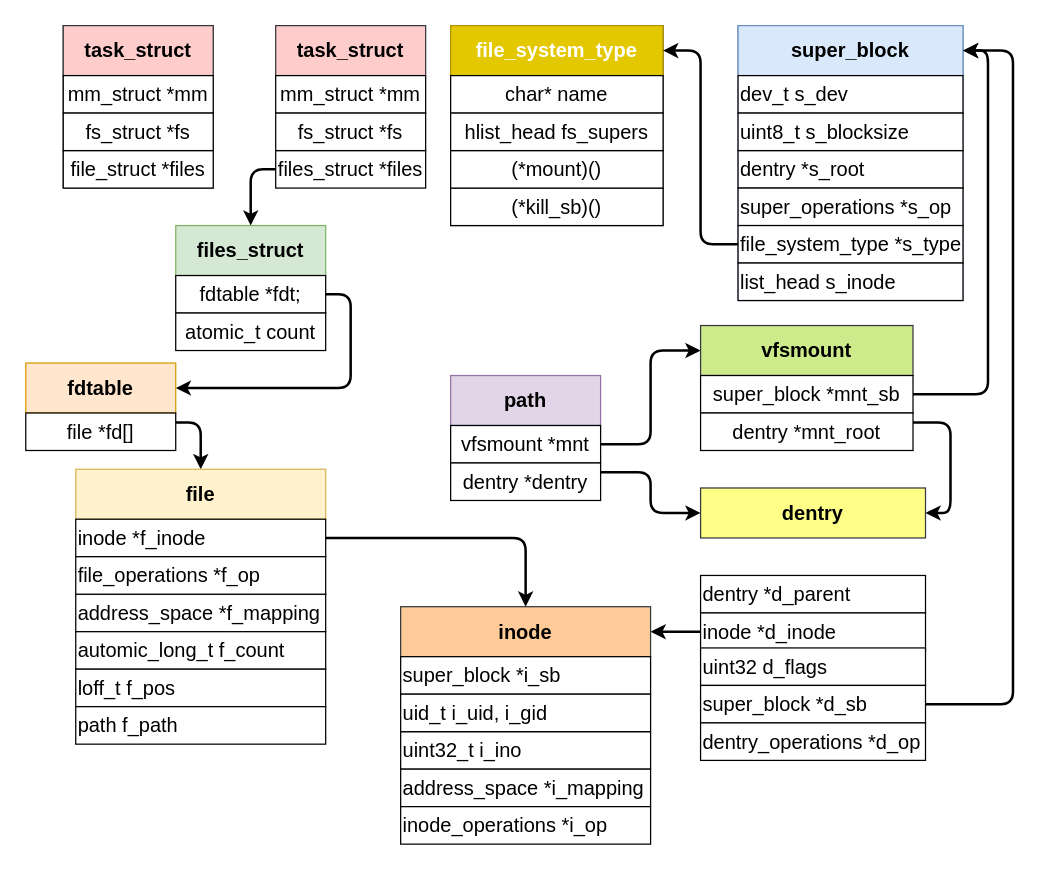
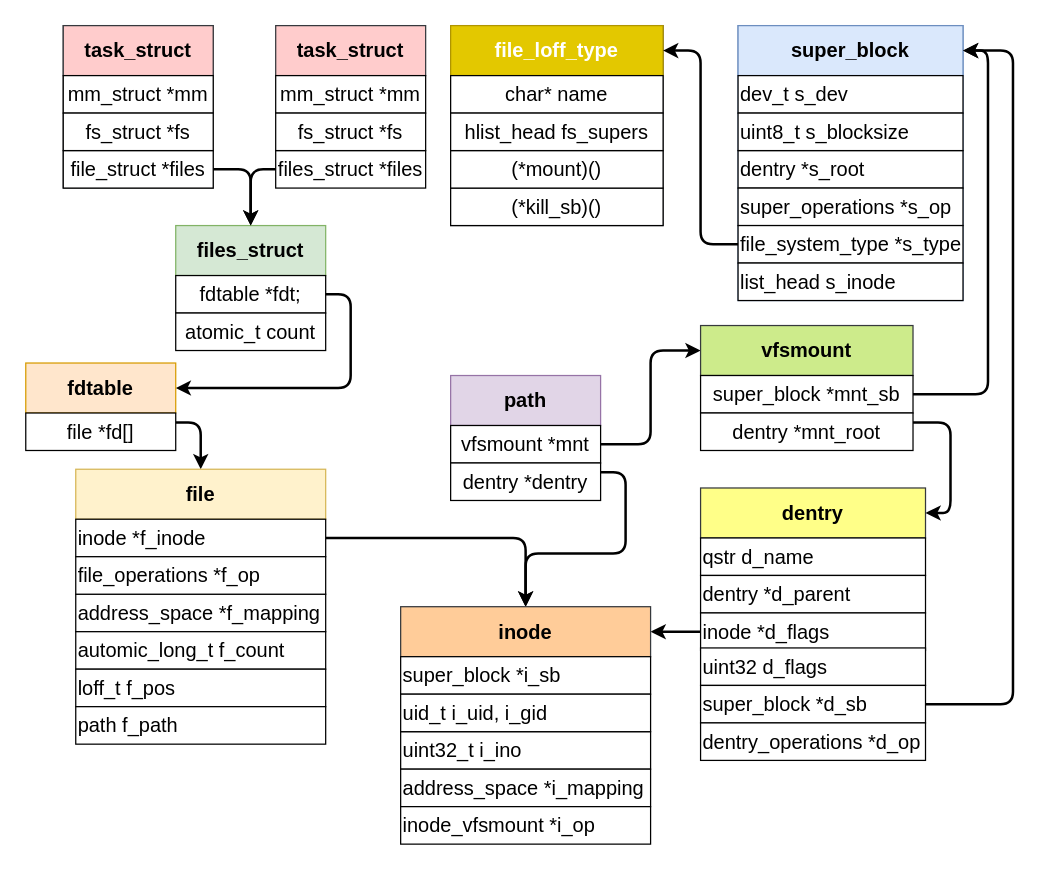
- <mxCell id="73" value="&lt;font style=&quot;font-size: 16px&quot;&gt;file_system_type&lt;/font&gt;" style="rounded=0;whiteSpace=wrap;html=1;fontStyle=1;strokeColor=#B09500;fillColor=#e3c800;fontColor=#ffffff;" vertex="1" parent="70"><mxGeometry width="170" height="40" as="geometry" /></mxCell>
+ <mxCell id="73" value="&lt;font style=&quot;font-size: 16px&quot;&gt;file_loff_type&lt;/font&gt;" style="rounded=0;whiteSpace=wrap;html=1;fontStyle=1;strokeColor=#B09500;fillColor=#e3c800;fontColor=#ffffff;" vertex="1" parent="70"><mxGeometry width="170" height="40" as="geometry" /></mxCell>
+ <mxCell id="34" style="edgeStyle=orthogonalEdgeStyle;rounded=1;orthogonalLoop=1;jettySize=auto;html=1;exitX=1;exitY=0.5;exitDx=0;exitDy=0;strokeWidth=2;" edge="1" parent="1" source="4" target="13"><mxGeometry relative="1" as="geometry" /></mxCell>
- <mxCell id="20" style="edgeStyle=orthogonalEdgeStyle;rounded=1;orthogonalLoop=1;jettySize=auto;html=1;exitX=1;exitY=0.25;exitDx=0;exitDy=0;entryX=0;entryY=0.5;entryDx=0;entryDy=0;strokeWidth=2;" edge="1" parent="1" source="19" target="39"><mxGeometry relative="1" as="geometry" /></mxCell>
+ <mxCell id="20" style="edgeStyle=orthogonalEdgeStyle;rounded=1;orthogonalLoop=1;jettySize=auto;html=1;exitX=1;exitY=0.25;exitDx=0;exitDy=0;strokeWidth=2;" edge="1" parent="1" source="19" target="51"><mxGeometry relative="1" as="geometry" /></mxCell>
+ <mxCell id="40" value="&lt;div&gt;&lt;span style=&quot;font-size: 16px&quot;&gt;qstr d_name&lt;/span&gt;&lt;/div&gt;" style="rounded=0;whiteSpace=wrap;html=1;shadow=0;align=left;" vertex="1" parent="38"><mxGeometry y="40" width="180" height="30" as="geometry" /></mxCell>
- <mxCell id="42" value="&lt;font style=&quot;font-size: 16px&quot;&gt;inode *d_inode&lt;/font&gt;" style="rounded=0;whiteSpace=wrap;html=1;shadow=0;align=left;" vertex="1" parent="38"><mxGeometry y="100" width="180" height="30" as="geometry" /></mxCell>
+ <mxCell id="42" value="&lt;font style=&quot;font-size: 16px&quot;&gt;inode *d_flags&lt;/font&gt;" style="rounded=0;whiteSpace=wrap;html=1;shadow=0;align=left;" vertex="1" parent="38"><mxGeometry y="100" width="180" height="30" as="geometry" /></mxCell>
- <mxCell id="56" value="&lt;font style=&quot;font-size: 16px&quot;&gt;inode_operations&#09;*i_op&lt;/font&gt;" style="rounded=0;whiteSpace=wrap;html=1;align=left;" vertex="1" parent="50"><mxGeometry y="160" width="200" height="30" as="geometry" /></mxCell>
+ <mxCell id="56" value="&lt;font style=&quot;font-size: 16px&quot;&gt;inode_vfsmount&#09;*i_op&lt;/font&gt;" style="rounded=0;whiteSpace=wrap;html=1;align=left;" vertex="1" parent="50"><mxGeometry y="160" width="200" height="30" as="geometry" /></mxCell>
